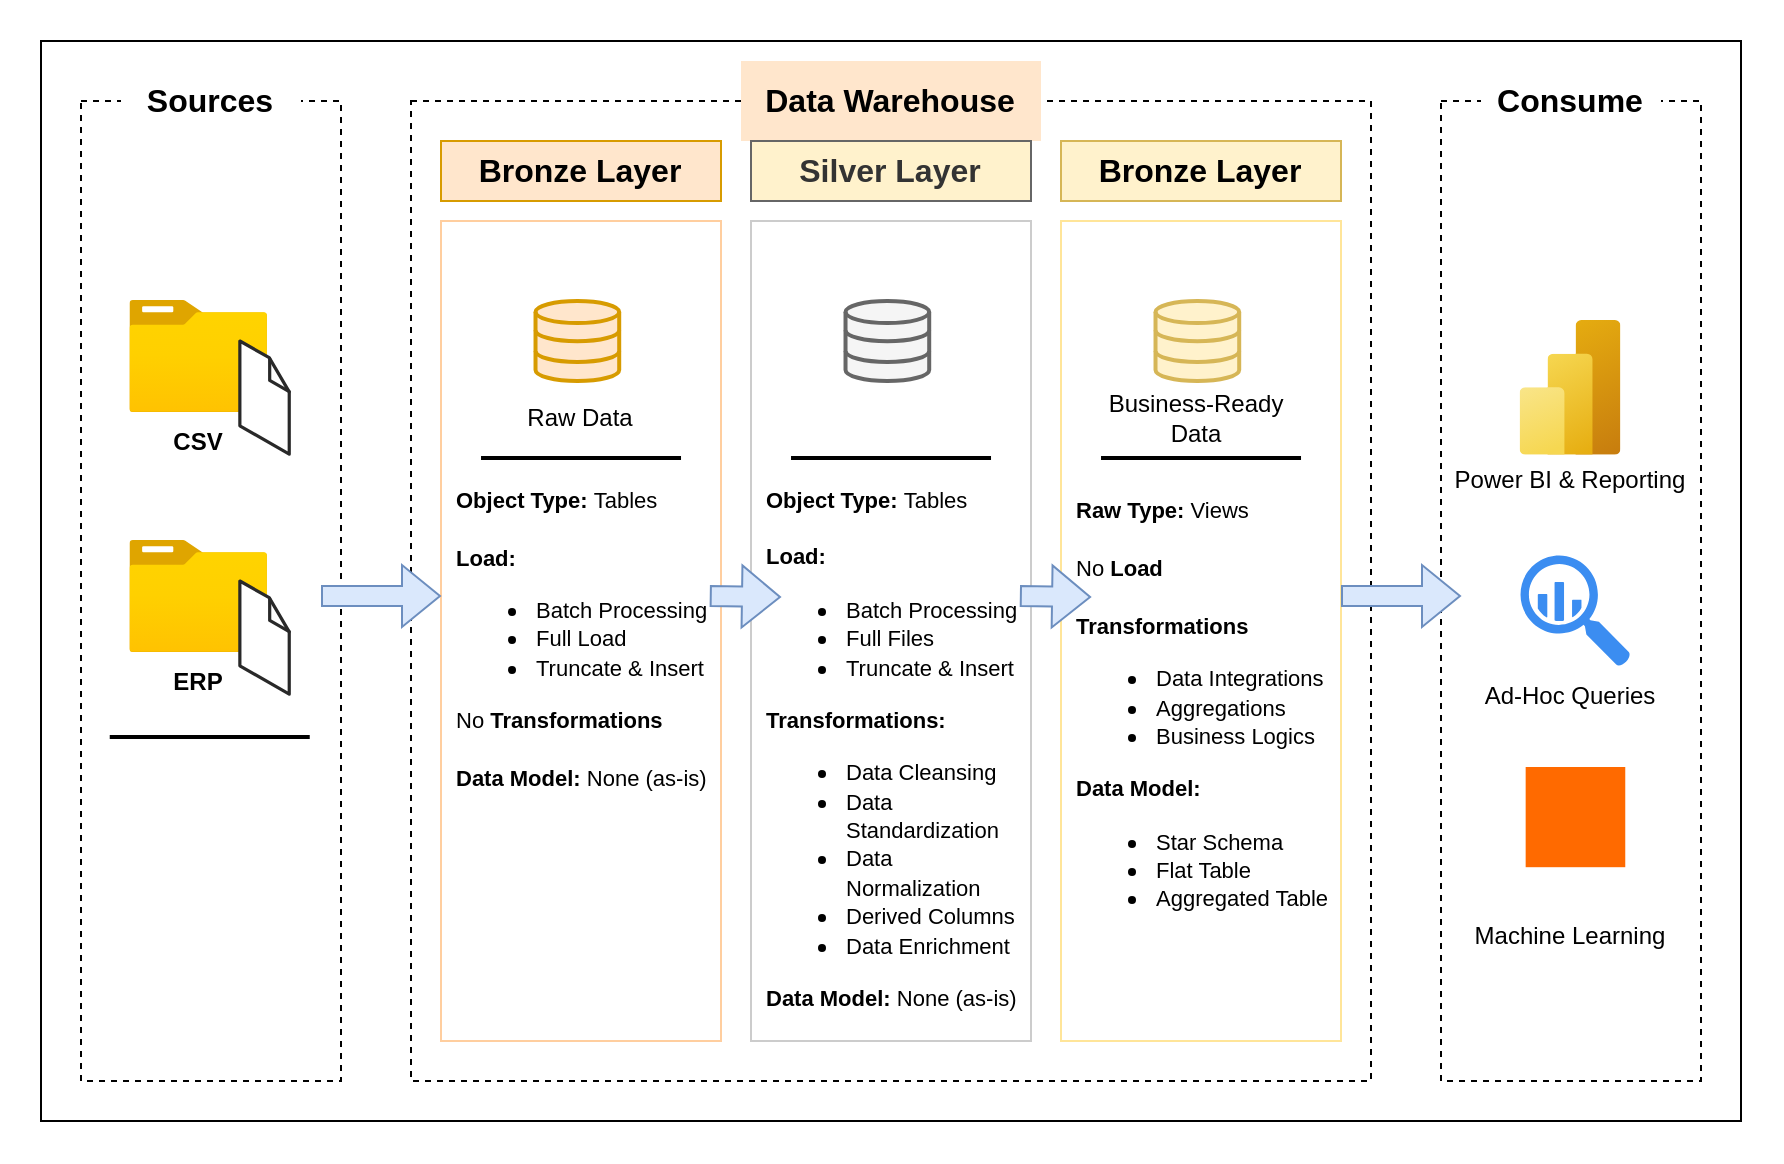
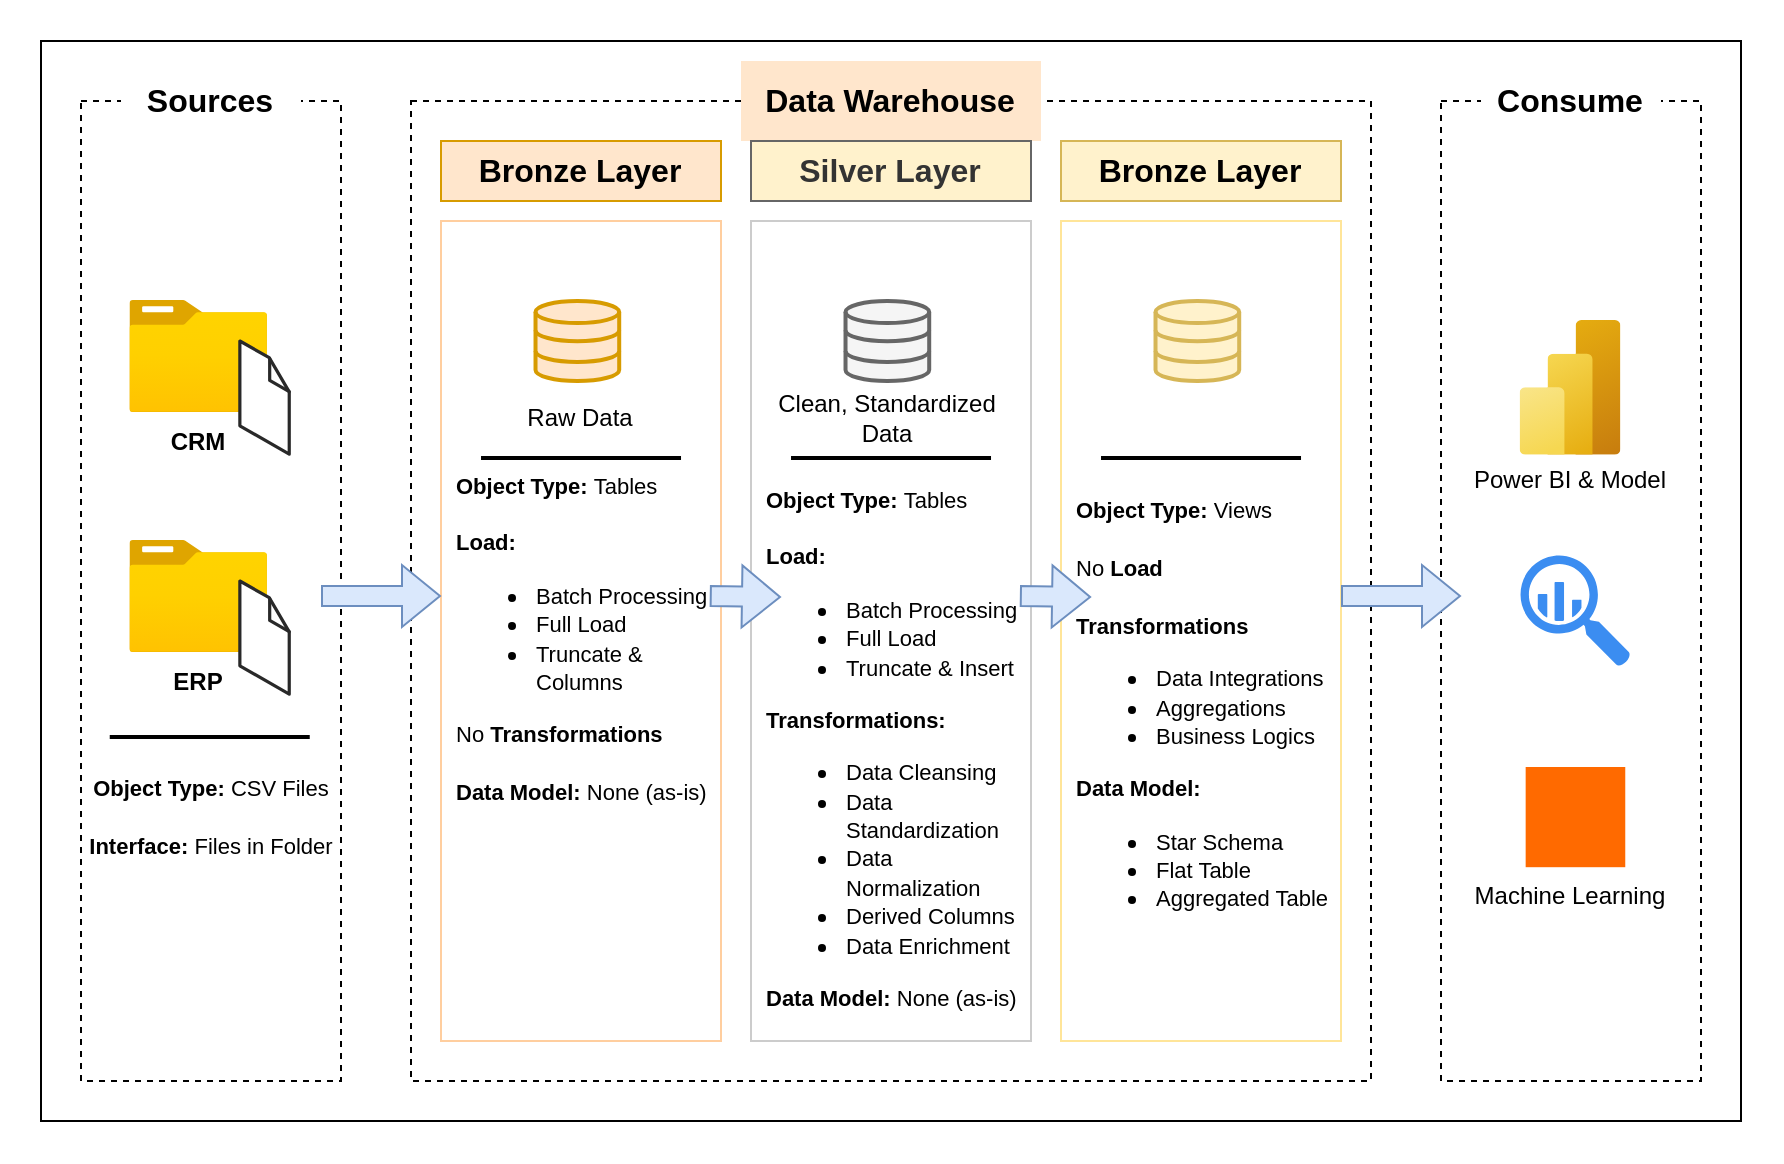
+ <mxCell id="28" value="Clean, Standardized Data" style="text;html=1;align=center;verticalAlign=middle;whiteSpace=wrap;rounded=0;" parent="1" vertex="1"><mxGeometry x="380.68" y="193.5" width="124.99" height="30" as="geometry" /></mxCell>
- <mxCell id="34" value="Business-Ready Data" style="text;html=1;align=center;verticalAlign=middle;whiteSpace=wrap;rounded=0;" parent="1" vertex="1"><mxGeometry x="553.19" y="193.5" width="89.99" height="30" as="geometry" /></mxCell>
- <mxCell id="13" value="&lt;b&gt;CSV&lt;/b&gt;" style="text;html=1;align=center;verticalAlign=middle;whiteSpace=wrap;rounded=0;" parent="1" vertex="1"><mxGeometry x="69.12" y="206" width="60" height="30" as="geometry" /></mxCell>
+ <mxCell id="13" value="&lt;b&gt;CRM&lt;/b&gt;" style="text;html=1;align=center;verticalAlign=middle;whiteSpace=wrap;rounded=0;" parent="1" vertex="1"><mxGeometry x="69.12" y="206" width="60" height="30" as="geometry" /></mxCell>
- <mxCell id="36" value="Power BI &amp;amp; Reporting" style="text;html=1;align=center;verticalAlign=middle;whiteSpace=wrap;rounded=0;" parent="1" vertex="1"><mxGeometry x="725.01" y="225.17" width="119.99" height="30" as="geometry" /></mxCell>
+ <mxCell id="36" value="Power BI &amp;amp; Model" style="text;html=1;align=center;verticalAlign=middle;whiteSpace=wrap;rounded=0;" parent="1" vertex="1"><mxGeometry x="725.01" y="225.17" width="119.99" height="30" as="geometry" /></mxCell>
- <mxCell id="21" value="&lt;span style=&quot;font-size: 11px;&quot;&gt;&lt;b&gt;Object Type:&lt;/b&gt;&amp;nbsp;Tables&lt;/span&gt;&lt;div&gt;&lt;span style=&quot;font-size: 11px;&quot;&gt;&lt;br&gt;&lt;/span&gt;&lt;/div&gt;&lt;div style=&quot;&quot;&gt;&lt;span style=&quot;font-size: 11px;&quot;&gt;&lt;b&gt;Load:&lt;/b&gt;&lt;/span&gt;&lt;/div&gt;&lt;div style=&quot;&quot;&gt;&lt;ul&gt;&lt;li&gt;&lt;span style=&quot;font-size: 11px;&quot;&gt;Batch Processing&lt;/span&gt;&lt;/li&gt;&lt;li&gt;&lt;span style=&quot;font-size: 11px;&quot;&gt;Full Load&lt;/span&gt;&lt;/li&gt;&lt;li&gt;&lt;span style=&quot;font-size: 11px;&quot;&gt;Truncate &amp;amp; Insert&lt;/span&gt;&lt;/li&gt;&lt;/ul&gt;&lt;div&gt;&lt;span style=&quot;font-size: 11px;&quot;&gt;No&lt;b&gt; Transformations&lt;/b&gt;&lt;/span&gt;&lt;/div&gt;&lt;div&gt;&lt;span style=&quot;font-size: 11px;&quot;&gt;&lt;b&gt;&lt;br&gt;&lt;/b&gt;&lt;/span&gt;&lt;/div&gt;&lt;div&gt;&lt;span style=&quot;font-size: 11px;&quot;&gt;&lt;b&gt;Data Model: &lt;/b&gt;None (as-is)&lt;/span&gt;&lt;/div&gt;&lt;/div&gt;" style="text;html=1;align=left;verticalAlign=middle;whiteSpace=wrap;rounded=0;" parent="1" vertex="1"><mxGeometry x="225.63" y="233.5" width="128.75" height="170" as="geometry" /></mxCell>
+ <mxCell id="21" value="&lt;span style=&quot;font-size: 11px;&quot;&gt;&lt;b&gt;Object Type:&lt;/b&gt;&amp;nbsp;Tables&lt;/span&gt;&lt;div&gt;&lt;span style=&quot;font-size: 11px;&quot;&gt;&lt;br&gt;&lt;/span&gt;&lt;/div&gt;&lt;div style=&quot;&quot;&gt;&lt;span style=&quot;font-size: 11px;&quot;&gt;&lt;b&gt;Load:&lt;/b&gt;&lt;/span&gt;&lt;/div&gt;&lt;div style=&quot;&quot;&gt;&lt;ul&gt;&lt;li&gt;&lt;span style=&quot;font-size: 11px;&quot;&gt;Batch Processing&lt;/span&gt;&lt;/li&gt;&lt;li&gt;&lt;span style=&quot;font-size: 11px;&quot;&gt;Full Load&lt;/span&gt;&lt;/li&gt;&lt;li&gt;&lt;span style=&quot;font-size: 11px;&quot;&gt;Truncate &amp;amp; Columns&lt;/span&gt;&lt;/li&gt;&lt;/ul&gt;&lt;div&gt;&lt;span style=&quot;font-size: 11px;&quot;&gt;No&lt;b&gt; Transformations&lt;/b&gt;&lt;/span&gt;&lt;/div&gt;&lt;div&gt;&lt;span style=&quot;font-size: 11px;&quot;&gt;&lt;b&gt;&lt;br&gt;&lt;/b&gt;&lt;/span&gt;&lt;/div&gt;&lt;div&gt;&lt;span style=&quot;font-size: 11px;&quot;&gt;&lt;b&gt;Data Model: &lt;/b&gt;None (as-is)&lt;/span&gt;&lt;/div&gt;&lt;/div&gt;" style="text;html=1;align=left;verticalAlign=middle;whiteSpace=wrap;rounded=0;" parent="1" vertex="1"><mxGeometry x="225.63" y="233.5" width="128.75" height="170" as="geometry" /></mxCell>
- <mxCell id="39" value="Ad-Hoc Queries" style="text;html=1;align=center;verticalAlign=middle;whiteSpace=wrap;rounded=0;" parent="1" vertex="1"><mxGeometry x="725.01" y="332.75" width="119.99" height="30" as="geometry" /></mxCell>
- <mxCell id="33" value="&lt;span style=&quot;font-size: 11px;&quot;&gt;&lt;b&gt;Raw Type:&lt;/b&gt;&amp;nbsp;Views&lt;/span&gt;&lt;div&gt;&lt;span style=&quot;font-size: 11px;&quot;&gt;&lt;br&gt;&lt;/span&gt;&lt;/div&gt;&lt;div&gt;&lt;span style=&quot;font-size: 11px;&quot;&gt;No &lt;b&gt;Load&lt;/b&gt;&lt;/span&gt;&lt;/div&gt;&lt;div&gt;&lt;span style=&quot;font-size: 11px;&quot;&gt;&lt;br&gt;&lt;/span&gt;&lt;div style=&quot;&quot;&gt;&lt;div&gt;&lt;span style=&quot;font-size: 11px;&quot;&gt;&lt;b&gt;Transformations&lt;/b&gt;&lt;/span&gt;&lt;/div&gt;&lt;div&gt;&lt;ul&gt;&lt;li&gt;&lt;span style=&quot;font-size: 11px;&quot;&gt;Data Integrations&lt;/span&gt;&lt;/li&gt;&lt;li&gt;&lt;span style=&quot;font-size: 11px;&quot;&gt;Aggregations&lt;/span&gt;&lt;/li&gt;&lt;li&gt;&lt;span style=&quot;font-size: 11px;&quot;&gt;Business Logics&lt;/span&gt;&lt;/li&gt;&lt;/ul&gt;&lt;/div&gt;&lt;div&gt;&lt;span style=&quot;font-size: 11px;&quot;&gt;&lt;b&gt;Data Model:&amp;nbsp;&lt;/b&gt;&lt;/span&gt;&lt;/div&gt;&lt;div&gt;&lt;ul&gt;&lt;li&gt;&lt;span style=&quot;font-size: 11px;&quot;&gt;Star Schema&lt;/span&gt;&lt;/li&gt;&lt;li&gt;&lt;span style=&quot;font-size: 11px;&quot;&gt;Flat Table&lt;/span&gt;&lt;/li&gt;&lt;li&gt;&lt;span style=&quot;font-size: 11px;&quot;&gt;Aggregated Table&lt;/span&gt;&lt;/li&gt;&lt;/ul&gt;&lt;/div&gt;&lt;/div&gt;&lt;/div&gt;" style="text;html=1;align=left;verticalAlign=middle;whiteSpace=wrap;rounded=0;" parent="1" vertex="1"><mxGeometry x="535.62" y="239.75" width="128.75" height="236.5" as="geometry" /></mxCell>
+ <mxCell id="33" value="&lt;span style=&quot;font-size: 11px;&quot;&gt;&lt;b&gt;Object Type:&lt;/b&gt;&amp;nbsp;Views&lt;/span&gt;&lt;div&gt;&lt;span style=&quot;font-size: 11px;&quot;&gt;&lt;br&gt;&lt;/span&gt;&lt;/div&gt;&lt;div&gt;&lt;span style=&quot;font-size: 11px;&quot;&gt;No &lt;b&gt;Load&lt;/b&gt;&lt;/span&gt;&lt;/div&gt;&lt;div&gt;&lt;span style=&quot;font-size: 11px;&quot;&gt;&lt;br&gt;&lt;/span&gt;&lt;div style=&quot;&quot;&gt;&lt;div&gt;&lt;span style=&quot;font-size: 11px;&quot;&gt;&lt;b&gt;Transformations&lt;/b&gt;&lt;/span&gt;&lt;/div&gt;&lt;div&gt;&lt;ul&gt;&lt;li&gt;&lt;span style=&quot;font-size: 11px;&quot;&gt;Data Integrations&lt;/span&gt;&lt;/li&gt;&lt;li&gt;&lt;span style=&quot;font-size: 11px;&quot;&gt;Aggregations&lt;/span&gt;&lt;/li&gt;&lt;li&gt;&lt;span style=&quot;font-size: 11px;&quot;&gt;Business Logics&lt;/span&gt;&lt;/li&gt;&lt;/ul&gt;&lt;/div&gt;&lt;div&gt;&lt;span style=&quot;font-size: 11px;&quot;&gt;&lt;b&gt;Data Model:&amp;nbsp;&lt;/b&gt;&lt;/span&gt;&lt;/div&gt;&lt;div&gt;&lt;ul&gt;&lt;li&gt;&lt;span style=&quot;font-size: 11px;&quot;&gt;Star Schema&lt;/span&gt;&lt;/li&gt;&lt;li&gt;&lt;span style=&quot;font-size: 11px;&quot;&gt;Flat Table&lt;/span&gt;&lt;/li&gt;&lt;li&gt;&lt;span style=&quot;font-size: 11px;&quot;&gt;Aggregated Table&lt;/span&gt;&lt;/li&gt;&lt;/ul&gt;&lt;/div&gt;&lt;/div&gt;&lt;/div&gt;" style="text;html=1;align=left;verticalAlign=middle;whiteSpace=wrap;rounded=0;" parent="1" vertex="1"><mxGeometry x="535.62" y="239.75" width="128.75" height="236.5" as="geometry" /></mxCell>
- <mxCell id="27" value="&lt;span style=&quot;font-size: 11px;&quot;&gt;&lt;b&gt;Object Type:&lt;/b&gt;&amp;nbsp;Tables&lt;/span&gt;&lt;div&gt;&lt;span style=&quot;font-size: 11px;&quot;&gt;&lt;br&gt;&lt;/span&gt;&lt;/div&gt;&lt;div style=&quot;&quot;&gt;&lt;span style=&quot;font-size: 11px;&quot;&gt;&lt;b&gt;Load:&lt;/b&gt;&lt;/span&gt;&lt;/div&gt;&lt;div style=&quot;&quot;&gt;&lt;ul&gt;&lt;li&gt;&lt;span style=&quot;font-size: 11px;&quot;&gt;Batch Processing&lt;/span&gt;&lt;/li&gt;&lt;li&gt;&lt;span style=&quot;font-size: 11px;&quot;&gt;Full Files&lt;/span&gt;&lt;/li&gt;&lt;li&gt;&lt;span style=&quot;font-size: 11px;&quot;&gt;Truncate &amp;amp; Insert&lt;/span&gt;&lt;/li&gt;&lt;/ul&gt;&lt;div&gt;&lt;span style=&quot;font-size: 11px;&quot;&gt;&lt;b&gt;Transformations:&lt;/b&gt;&lt;/span&gt;&lt;/div&gt;&lt;div&gt;&lt;ul&gt;&lt;li&gt;&lt;span style=&quot;font-size: 11px;&quot;&gt;Data Cleansing&lt;/span&gt;&lt;/li&gt;&lt;li&gt;&lt;span style=&quot;font-size: 11px;&quot;&gt;Data Standardization&lt;/span&gt;&lt;/li&gt;&lt;li&gt;&lt;span style=&quot;font-size: 11px;&quot;&gt;Data Normalization&lt;/span&gt;&lt;/li&gt;&lt;li&gt;&lt;span style=&quot;font-size: 11px;&quot;&gt;Derived Columns&lt;/span&gt;&lt;/li&gt;&lt;li&gt;&lt;span style=&quot;font-size: 11px;&quot;&gt;Data Enrichment&lt;/span&gt;&lt;/li&gt;&lt;/ul&gt;&lt;/div&gt;&lt;div&gt;&lt;span style=&quot;font-size: 11px;&quot;&gt;&lt;b&gt;Data Model: &lt;/b&gt;None (as-is)&lt;/span&gt;&lt;/div&gt;&lt;/div&gt;" style="text;html=1;align=left;verticalAlign=middle;whiteSpace=wrap;rounded=0;" parent="1" vertex="1"><mxGeometry x="380.68" y="233.5" width="128.75" height="280" as="geometry" /></mxCell>
+ <mxCell id="27" value="&lt;span style=&quot;font-size: 11px;&quot;&gt;&lt;b&gt;Object Type:&lt;/b&gt;&amp;nbsp;Tables&lt;/span&gt;&lt;div&gt;&lt;span style=&quot;font-size: 11px;&quot;&gt;&lt;br&gt;&lt;/span&gt;&lt;/div&gt;&lt;div style=&quot;&quot;&gt;&lt;span style=&quot;font-size: 11px;&quot;&gt;&lt;b&gt;Load:&lt;/b&gt;&lt;/span&gt;&lt;/div&gt;&lt;div style=&quot;&quot;&gt;&lt;ul&gt;&lt;li&gt;&lt;span style=&quot;font-size: 11px;&quot;&gt;Batch Processing&lt;/span&gt;&lt;/li&gt;&lt;li&gt;&lt;span style=&quot;font-size: 11px;&quot;&gt;Full Load&lt;/span&gt;&lt;/li&gt;&lt;li&gt;&lt;span style=&quot;font-size: 11px;&quot;&gt;Truncate &amp;amp; Insert&lt;/span&gt;&lt;/li&gt;&lt;/ul&gt;&lt;div&gt;&lt;span style=&quot;font-size: 11px;&quot;&gt;&lt;b&gt;Transformations:&lt;/b&gt;&lt;/span&gt;&lt;/div&gt;&lt;div&gt;&lt;ul&gt;&lt;li&gt;&lt;span style=&quot;font-size: 11px;&quot;&gt;Data Cleansing&lt;/span&gt;&lt;/li&gt;&lt;li&gt;&lt;span style=&quot;font-size: 11px;&quot;&gt;Data Standardization&lt;/span&gt;&lt;/li&gt;&lt;li&gt;&lt;span style=&quot;font-size: 11px;&quot;&gt;Data Normalization&lt;/span&gt;&lt;/li&gt;&lt;li&gt;&lt;span style=&quot;font-size: 11px;&quot;&gt;Derived Columns&lt;/span&gt;&lt;/li&gt;&lt;li&gt;&lt;span style=&quot;font-size: 11px;&quot;&gt;Data Enrichment&lt;/span&gt;&lt;/li&gt;&lt;/ul&gt;&lt;/div&gt;&lt;div&gt;&lt;span style=&quot;font-size: 11px;&quot;&gt;&lt;b&gt;Data Model: &lt;/b&gt;None (as-is)&lt;/span&gt;&lt;/div&gt;&lt;/div&gt;" style="text;html=1;align=left;verticalAlign=middle;whiteSpace=wrap;rounded=0;" parent="1" vertex="1"><mxGeometry x="380.68" y="233.5" width="128.75" height="280" as="geometry" /></mxCell>
+ <mxCell id="18" value="&lt;font style=&quot;font-size: 11px;&quot;&gt;&lt;b&gt;Object Type: &lt;/b&gt;CSV Files&lt;/font&gt;&lt;div&gt;&lt;font style=&quot;font-size: 11px;&quot;&gt;&lt;br&gt;&lt;/font&gt;&lt;/div&gt;&lt;div&gt;&lt;font style=&quot;font-size: 11px;&quot;&gt;&lt;b&gt;Interface:&lt;/b&gt;&amp;nbsp;Files in Folder&lt;/font&gt;&lt;/div&gt;" style="text;html=1;align=center;verticalAlign=middle;whiteSpace=wrap;rounded=0;" parent="1" vertex="1"><mxGeometry x="40.62" y="393" width="128.75" height="30" as="geometry" /></mxCell>
- <mxCell id="40" value="Machine Learning" style="text;html=1;align=center;verticalAlign=middle;whiteSpace=wrap;rounded=0;" parent="1" vertex="1"><mxGeometry x="725.01" y="453.1" width="119.99" height="30" as="geometry" /></mxCell>
+ <mxCell id="40" value="Machine Learning" style="text;html=1;align=center;verticalAlign=middle;whiteSpace=wrap;rounded=0;" parent="1" vertex="1"><mxGeometry x="725.01" y="433.1" width="119.99" height="30" as="geometry" /></mxCell>
